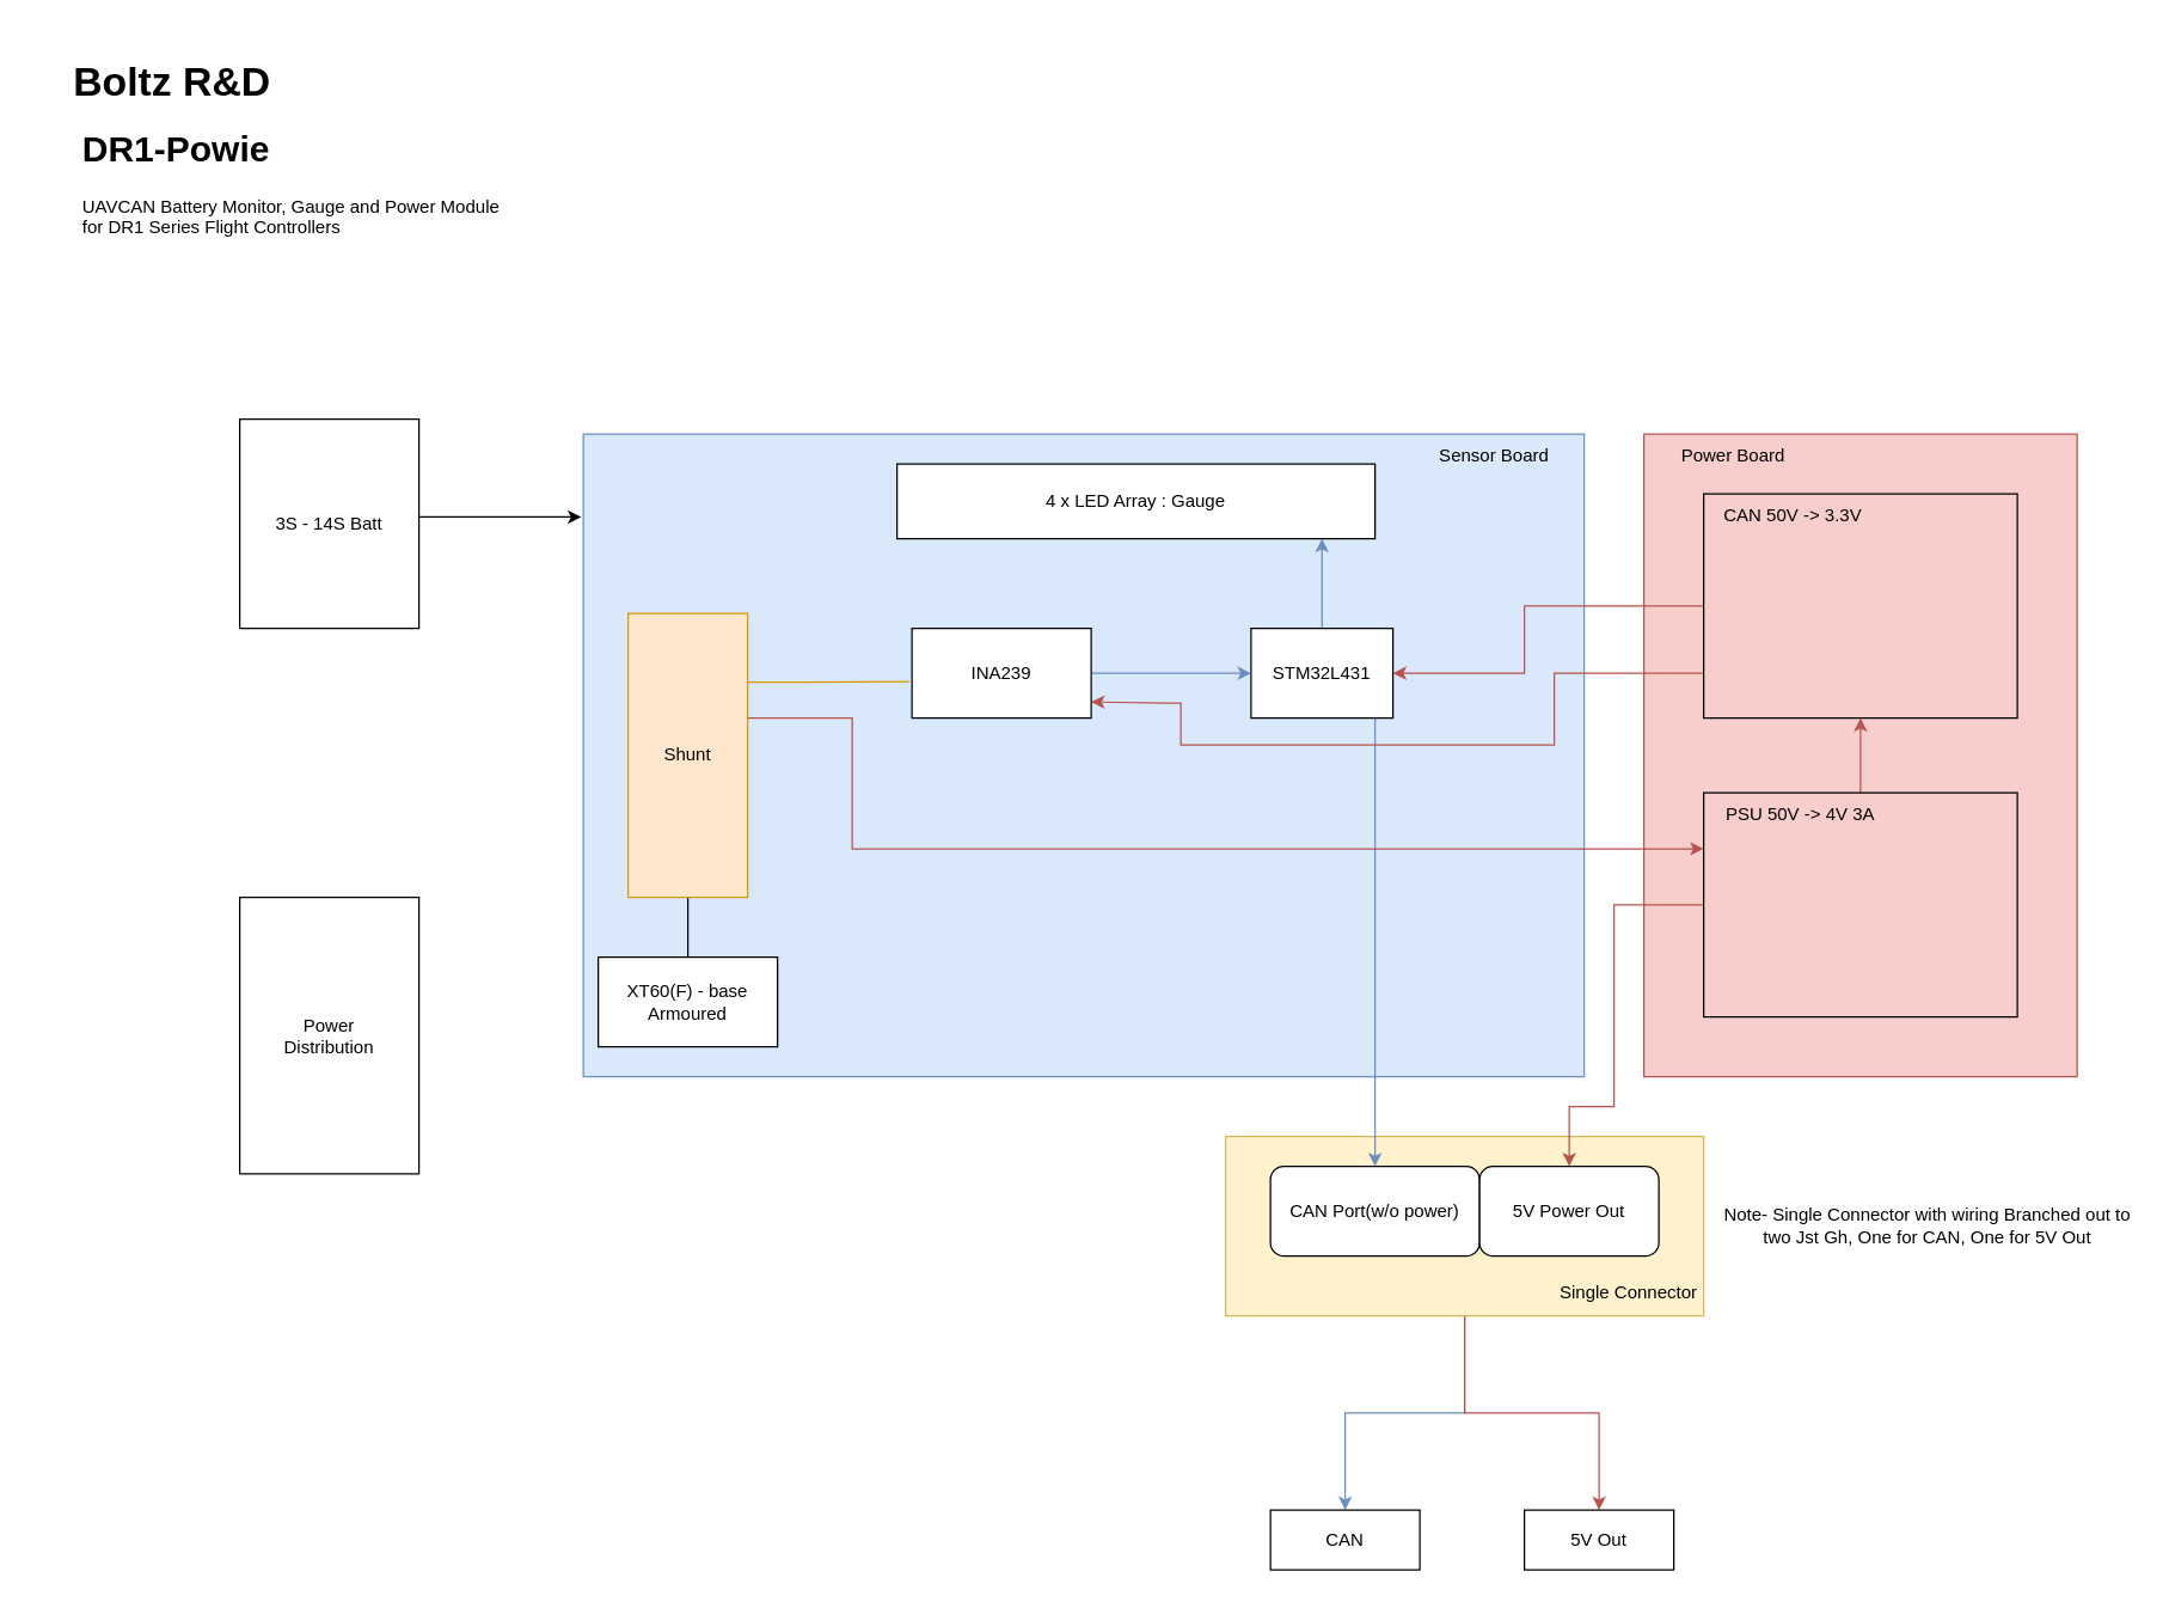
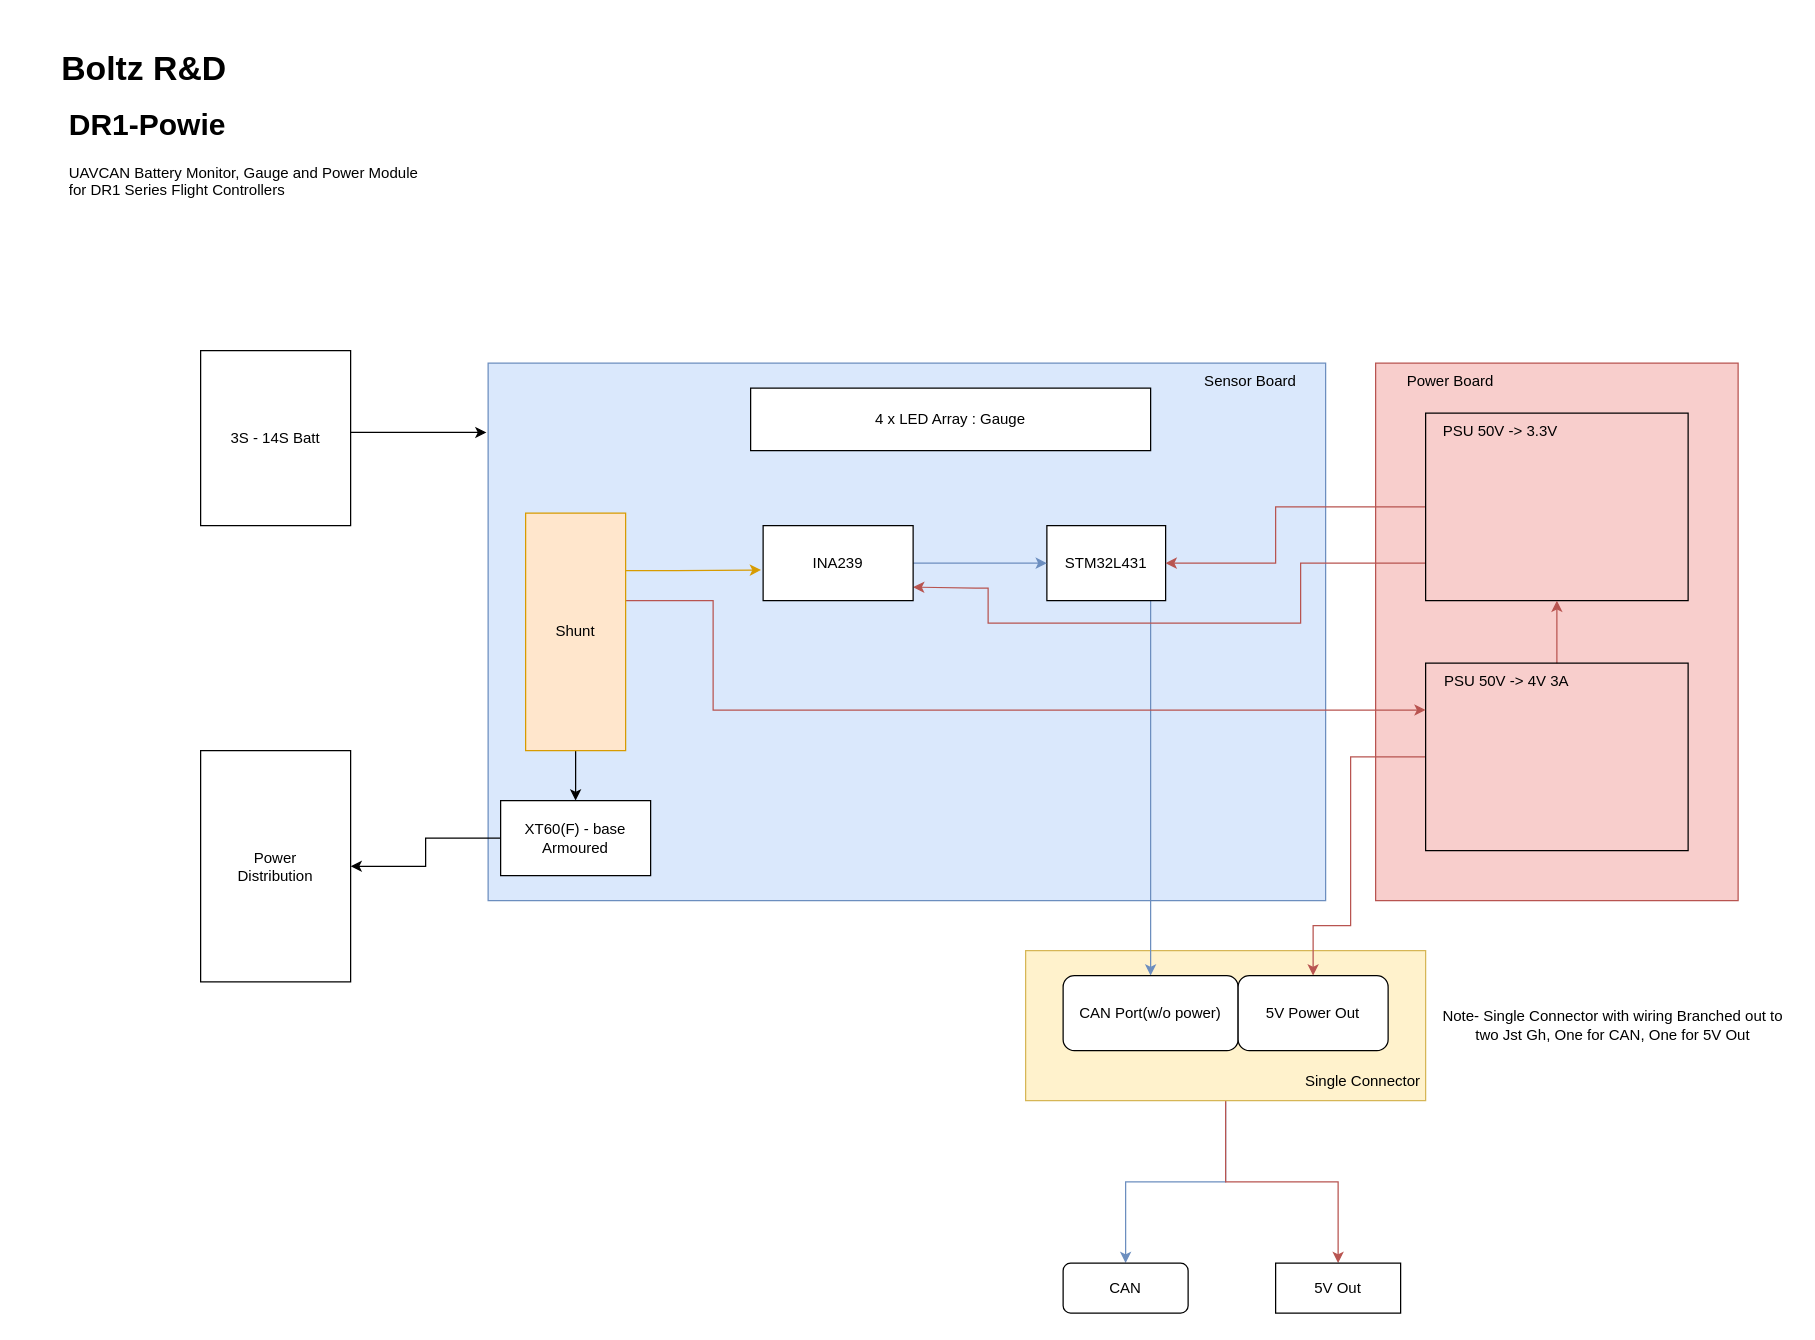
- <mxCell id="13" value="CAN 50V -&amp;gt; 3.3V" style="text;html=1;strokeColor=none;fillColor=none;align=center;verticalAlign=middle;whiteSpace=wrap;rounded=0;" parent="1" vertex="1"><mxGeometry x="1140" y="330" width="120" height="30" as="geometry" /></mxCell>
+ <mxCell id="13" value="PSU 50V -&amp;gt; 3.3V" style="text;html=1;strokeColor=none;fillColor=none;align=center;verticalAlign=middle;whiteSpace=wrap;rounded=0;" parent="1" vertex="1"><mxGeometry x="1140" y="330" width="120" height="30" as="geometry" /></mxCell>
- <mxCell id="7" style="edgeStyle=orthogonalEdgeStyle;rounded=0;orthogonalLoop=1;jettySize=auto;html=1;fillColor=#dae8fc;strokeColor=#6c8ebf;" parent="1" source="9" target="20" edge="1"><mxGeometry relative="1" as="geometry"><Array as="points"><mxPoint x="860" y="360" /><mxPoint x="860" y="360" /></Array></mxGeometry></mxCell>
- <mxCell id="23" style="edgeStyle=orthogonalEdgeStyle;rounded=0;orthogonalLoop=1;jettySize=auto;html=1;entryX=-0.014;entryY=0.592;entryDx=0;entryDy=0;entryPerimeter=0;exitX=0.99;exitY=0.046;exitDx=0;exitDy=0;exitPerimeter=0;fillColor=#ffe6cc;strokeColor=#d79b00;endArrow=none;" parent="1" source="26" target="22" edge="1"><mxGeometry relative="1" as="geometry"><Array as="points"><mxPoint x="499" y="456" /><mxPoint x="540" y="456" /></Array></mxGeometry></mxCell>
+ <mxCell id="23" style="edgeStyle=orthogonalEdgeStyle;rounded=0;orthogonalLoop=1;jettySize=auto;html=1;entryX=-0.014;entryY=0.592;entryDx=0;entryDy=0;entryPerimeter=0;exitX=0.99;exitY=0.046;exitDx=0;exitDy=0;exitPerimeter=0;fillColor=#ffe6cc;strokeColor=#d79b00;" parent="1" source="26" target="22" edge="1"><mxGeometry relative="1" as="geometry"><Array as="points"><mxPoint x="499" y="456" /><mxPoint x="540" y="456" /></Array></mxGeometry></mxCell>
- <mxCell id="25" style="edgeStyle=orthogonalEdgeStyle;rounded=0;orthogonalLoop=1;jettySize=auto;html=1;endArrow=none;" parent="1" source="26" target="34" edge="1"><mxGeometry relative="1" as="geometry" /></mxCell>
+ <mxCell id="25" style="edgeStyle=orthogonalEdgeStyle;rounded=0;orthogonalLoop=1;jettySize=auto;html=1;" parent="1" source="26" target="34" edge="1"><mxGeometry relative="1" as="geometry" /></mxCell>
+ <mxCell id="33" style="edgeStyle=orthogonalEdgeStyle;rounded=0;orthogonalLoop=1;jettySize=auto;html=1;entryX=1;entryY=0.5;entryDx=0;entryDy=0;" parent="1" source="34" target="37" edge="1"><mxGeometry relative="1" as="geometry" /></mxCell>
- <mxCell id="32" value="CAN" style="rounded=0;whiteSpace=wrap;html=1;" parent="1" vertex="1"><mxGeometry x="850" y="1010" width="100" height="40" as="geometry" /></mxCell>
+ <mxCell id="32" value="CAN" style="whiteSpace=wrap;html=1;rounded=1;" parent="1" vertex="1"><mxGeometry x="850" y="1010" width="100" height="40" as="geometry" /></mxCell>
